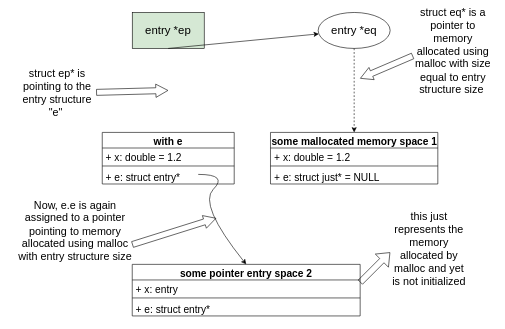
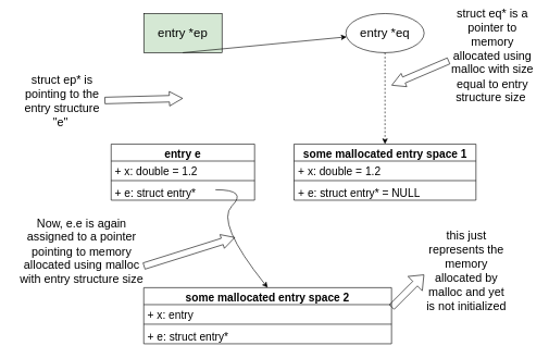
- <mxCell id="15" value="with e&lt;br&gt;" style="swimlane;fontStyle=1;align=center;verticalAlign=top;childLayout=stackLayout;horizontal=1;startSize=26;horizontalStack=0;resizeParent=1;resizeParentMax=0;resizeLast=0;collapsible=1;marginBottom=0;whiteSpace=wrap;html=1;fontSize=17;" vertex="1" parent="14"><mxGeometry y="200" width="220" height="86" as="geometry" /></mxCell>
+ <mxCell id="15" value="entry e&lt;br&gt;" style="swimlane;fontStyle=1;align=center;verticalAlign=top;childLayout=stackLayout;horizontal=1;startSize=26;horizontalStack=0;resizeParent=1;resizeParentMax=0;resizeLast=0;collapsible=1;marginBottom=0;whiteSpace=wrap;html=1;fontSize=17;" vertex="1" parent="14"><mxGeometry y="200" width="220" height="86" as="geometry" /></mxCell>
- <mxCell id="24" value="some mallocated memory space 1" style="swimlane;fontStyle=1;align=center;verticalAlign=top;childLayout=stackLayout;horizontal=1;startSize=26;horizontalStack=0;resizeParent=1;resizeParentMax=0;resizeLast=0;collapsible=1;marginBottom=0;whiteSpace=wrap;html=1;fontSize=17;" vertex="1" parent="22"><mxGeometry y="200" width="279" height="86" as="geometry"><mxRectangle x="500" y="320" width="180" height="30" as="alternateBounds" /></mxGeometry></mxCell>
+ <mxCell id="24" value="some mallocated entry space 1" style="swimlane;fontStyle=1;align=center;verticalAlign=top;childLayout=stackLayout;horizontal=1;startSize=26;horizontalStack=0;resizeParent=1;resizeParentMax=0;resizeLast=0;collapsible=1;marginBottom=0;whiteSpace=wrap;html=1;fontSize=17;" vertex="1" parent="22"><mxGeometry y="200" width="279" height="86" as="geometry"><mxRectangle x="500" y="320" width="180" height="30" as="alternateBounds" /></mxGeometry></mxCell>
- <mxCell id="27" value="+ e: struct just* = NULL&lt;br&gt;" style="text;strokeColor=none;fillColor=none;align=left;verticalAlign=top;spacingLeft=4;spacingRight=4;overflow=hidden;rotatable=0;points=[[0,0.5],[1,0.5]];portConstraint=eastwest;whiteSpace=wrap;html=1;fontSize=17;" vertex="1" parent="24"><mxGeometry y="60" width="279" height="26" as="geometry" /></mxCell>
+ <mxCell id="27" value="+ e: struct entry* = NULL&lt;br&gt;" style="text;strokeColor=none;fillColor=none;align=left;verticalAlign=top;spacingLeft=4;spacingRight=4;overflow=hidden;rotatable=0;points=[[0,0.5],[1,0.5]];portConstraint=eastwest;whiteSpace=wrap;html=1;fontSize=17;" vertex="1" parent="24"><mxGeometry y="60" width="279" height="26" as="geometry" /></mxCell>
- <mxCell id="2" value="some pointer entry space 2&lt;br&gt;" style="swimlane;fontStyle=1;align=center;verticalAlign=top;childLayout=stackLayout;horizontal=1;startSize=26;horizontalStack=0;resizeParent=1;resizeParentMax=0;resizeLast=0;collapsible=1;marginBottom=0;whiteSpace=wrap;html=1;fontSize=17;" vertex="1" parent="1"><mxGeometry x="220" y="440" width="380" height="86" as="geometry" /></mxCell>
+ <mxCell id="2" value="some mallocated entry space 2&lt;br&gt;" style="swimlane;fontStyle=1;align=center;verticalAlign=top;childLayout=stackLayout;horizontal=1;startSize=26;horizontalStack=0;resizeParent=1;resizeParentMax=0;resizeLast=0;collapsible=1;marginBottom=0;whiteSpace=wrap;html=1;fontSize=17;" vertex="1" parent="1"><mxGeometry x="220" y="440" width="380" height="86" as="geometry" /></mxCell>
